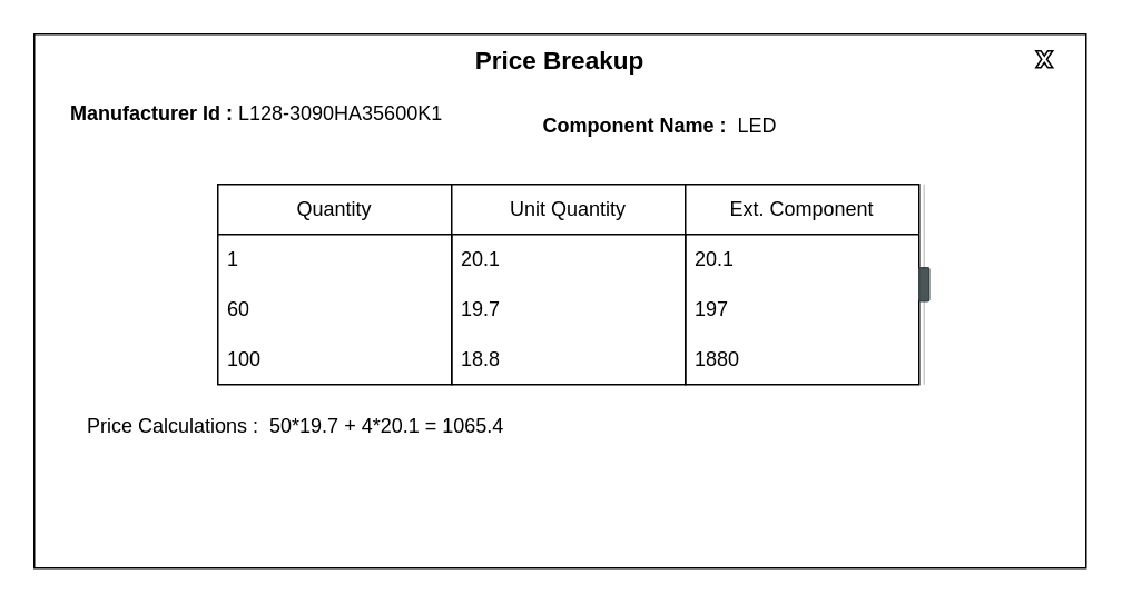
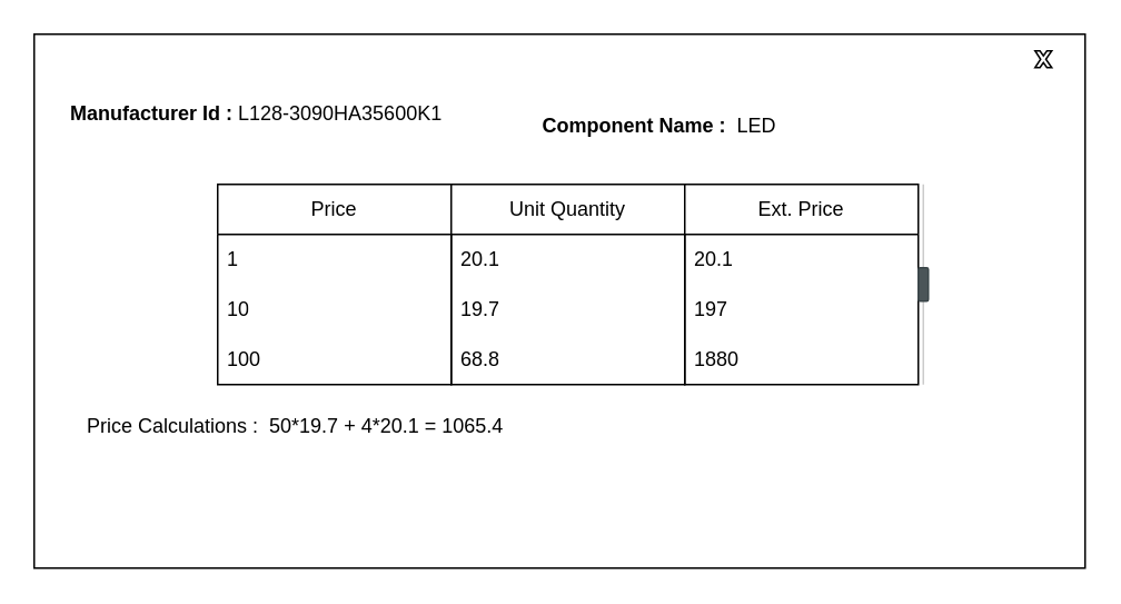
- <mxCell id="5" value="Price Breakup" style="text;html=1;align=center;verticalAlign=middle;whiteSpace=wrap;rounded=0;fontStyle=1;fontSize=15;" vertex="1" parent="1"><mxGeometry x="250" y="20" width="170" height="30" as="geometry" /></mxCell>
- <mxCell id="6" value="Quantity" style="swimlane;fontStyle=0;childLayout=stackLayout;horizontal=1;startSize=30;horizontalStack=0;resizeParent=1;resizeParentMax=0;resizeLast=0;collapsible=1;marginBottom=0;whiteSpace=wrap;html=1;" vertex="1" parent="1"><mxGeometry x="130" y="110" width="140" height="120" as="geometry" /></mxCell>
+ <mxCell id="6" value="Price" style="swimlane;fontStyle=0;childLayout=stackLayout;horizontal=1;startSize=30;horizontalStack=0;resizeParent=1;resizeParentMax=0;resizeLast=0;collapsible=1;marginBottom=0;whiteSpace=wrap;html=1;" vertex="1" parent="1"><mxGeometry x="130" y="110" width="140" height="120" as="geometry" /></mxCell>
- <mxCell id="14" value="Ext. Component" style="swimlane;fontStyle=0;childLayout=stackLayout;horizontal=1;startSize=30;horizontalStack=0;resizeParent=1;resizeParentMax=0;resizeLast=0;collapsible=1;marginBottom=0;whiteSpace=wrap;html=1;" vertex="1" parent="1"><mxGeometry x="410" y="110" width="140" height="120" as="geometry" /></mxCell>
+ <mxCell id="14" value="Ext. Price" style="swimlane;fontStyle=0;childLayout=stackLayout;horizontal=1;startSize=30;horizontalStack=0;resizeParent=1;resizeParentMax=0;resizeLast=0;collapsible=1;marginBottom=0;whiteSpace=wrap;html=1;" vertex="1" parent="1"><mxGeometry x="410" y="110" width="140" height="120" as="geometry" /></mxCell>
- <mxCell id="8" value="60" style="text;strokeColor=none;fillColor=none;align=left;verticalAlign=middle;spacingLeft=4;spacingRight=4;overflow=hidden;points=[[0,0.5],[1,0.5]];portConstraint=eastwest;rotatable=0;whiteSpace=wrap;html=1;" vertex="1" parent="6"><mxGeometry y="60" width="140" height="30" as="geometry" /></mxCell>
+ <mxCell id="8" value="10" style="text;strokeColor=none;fillColor=none;align=left;verticalAlign=middle;spacingLeft=4;spacingRight=4;overflow=hidden;points=[[0,0.5],[1,0.5]];portConstraint=eastwest;rotatable=0;whiteSpace=wrap;html=1;" vertex="1" parent="6"><mxGeometry y="60" width="140" height="30" as="geometry" /></mxCell>
- <mxCell id="13" value="18.8" style="text;strokeColor=none;fillColor=none;align=left;verticalAlign=middle;spacingLeft=4;spacingRight=4;overflow=hidden;points=[[0,0.5],[1,0.5]];portConstraint=eastwest;rotatable=0;whiteSpace=wrap;html=1;" vertex="1" parent="10"><mxGeometry y="90" width="140" height="30" as="geometry" /></mxCell>
+ <mxCell id="13" value="68.8" style="text;strokeColor=none;fillColor=none;align=left;verticalAlign=middle;spacingLeft=4;spacingRight=4;overflow=hidden;points=[[0,0.5],[1,0.5]];portConstraint=eastwest;rotatable=0;whiteSpace=wrap;html=1;" vertex="1" parent="10"><mxGeometry y="90" width="140" height="30" as="geometry" /></mxCell>
